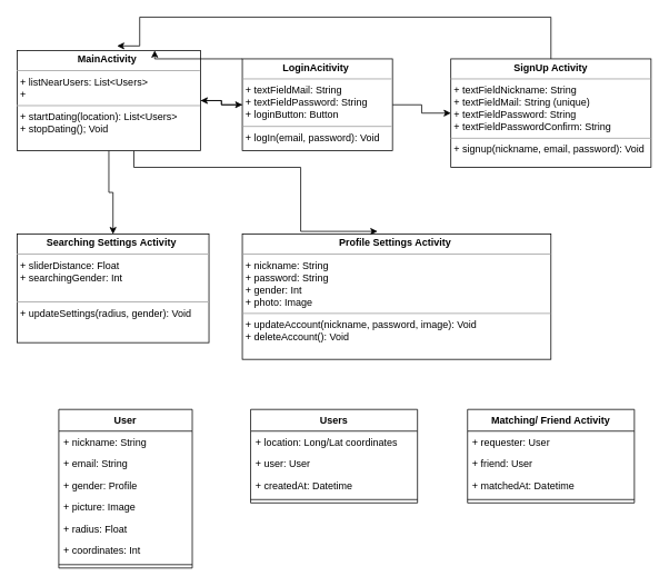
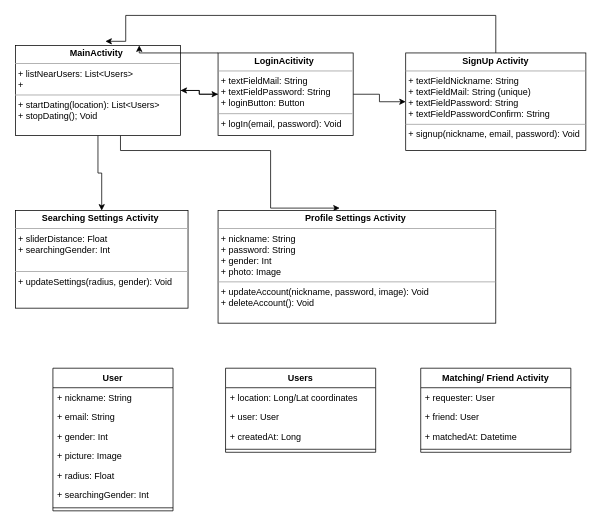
- <mxCell id="17" value="+ gender: Profile" style="text;strokeColor=none;fillColor=none;align=left;verticalAlign=top;spacingLeft=4;spacingRight=4;overflow=hidden;rotatable=0;points=[[0,0.5],[1,0.5]];portConstraint=eastwest;" vertex="1" parent="14"><mxGeometry y="78" width="160" height="26" as="geometry" /></mxCell>
+ <mxCell id="17" value="+ gender: Int" style="text;strokeColor=none;fillColor=none;align=left;verticalAlign=top;spacingLeft=4;spacingRight=4;overflow=hidden;rotatable=0;points=[[0,0.5],[1,0.5]];portConstraint=eastwest;" vertex="1" parent="14"><mxGeometry y="78" width="160" height="26" as="geometry" /></mxCell>
- <mxCell id="25" value="+ createdAt: Datetime" style="text;strokeColor=none;fillColor=none;align=left;verticalAlign=top;spacingLeft=4;spacingRight=4;overflow=hidden;rotatable=0;points=[[0,0.5],[1,0.5]];portConstraint=eastwest;" vertex="1" parent="22"><mxGeometry y="78" width="200" height="26" as="geometry" /></mxCell>
+ <mxCell id="25" value="+ createdAt: Long" style="text;strokeColor=none;fillColor=none;align=left;verticalAlign=top;spacingLeft=4;spacingRight=4;overflow=hidden;rotatable=0;points=[[0,0.5],[1,0.5]];portConstraint=eastwest;" vertex="1" parent="22"><mxGeometry y="78" width="200" height="26" as="geometry" /></mxCell>
- <mxCell id="20" value="+ coordinates: Int" style="text;strokeColor=none;fillColor=none;align=left;verticalAlign=top;spacingLeft=4;spacingRight=4;overflow=hidden;rotatable=0;points=[[0,0.5],[1,0.5]];portConstraint=eastwest;" vertex="1" parent="14"><mxGeometry y="156" width="160" height="26" as="geometry" /></mxCell>
+ <mxCell id="20" value="+ searchingGender: Int" style="text;strokeColor=none;fillColor=none;align=left;verticalAlign=top;spacingLeft=4;spacingRight=4;overflow=hidden;rotatable=0;points=[[0,0.5],[1,0.5]];portConstraint=eastwest;" vertex="1" parent="14"><mxGeometry y="156" width="160" height="26" as="geometry" /></mxCell>
